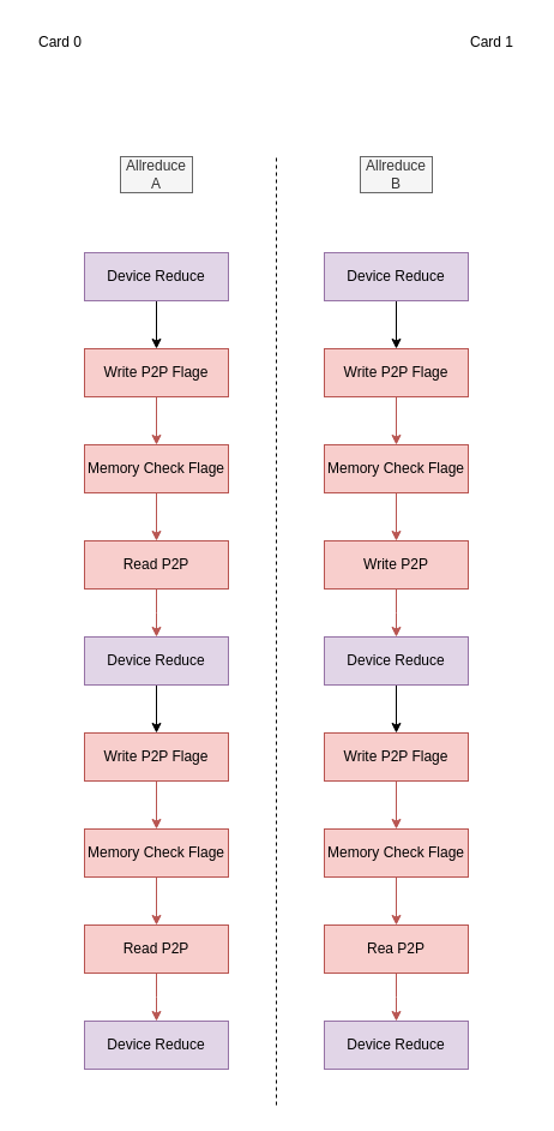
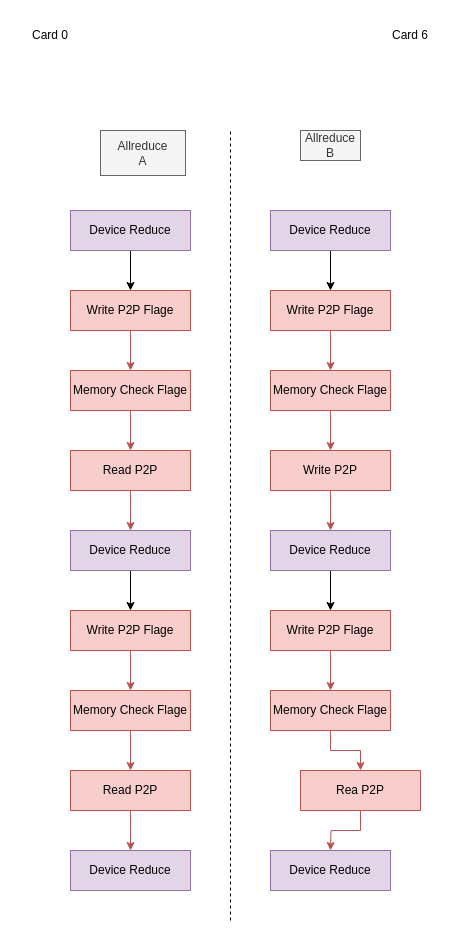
- <mxCell id="26" value="Card 1" style="text;html=1;strokeColor=none;fillColor=none;align=center;verticalAlign=middle;whiteSpace=wrap;rounded=0;" vertex="1" parent="1"><mxGeometry x="380" y="20" width="60" height="30" as="geometry" /></mxCell>
+ <mxCell id="26" value="Card 6" style="text;html=1;strokeColor=none;fillColor=none;align=center;verticalAlign=middle;whiteSpace=wrap;rounded=0;" vertex="1" parent="1"><mxGeometry x="380" y="20" width="60" height="30" as="geometry" /></mxCell>
- <mxCell id="24" value="Allreduce&lt;br&gt;A" style="text;html=1;strokeColor=#666666;fillColor=#f5f5f5;align=center;verticalAlign=middle;whiteSpace=wrap;rounded=0;fontColor=#333333;" vertex="1" parent="1"><mxGeometry x="100" y="130" width="60" height="30" as="geometry" /></mxCell>
+ <mxCell id="24" value="Allreduce&lt;br&gt;A" style="text;html=1;strokeColor=#666666;fillColor=#f5f5f5;align=center;verticalAlign=middle;whiteSpace=wrap;rounded=0;fontColor=#333333;" vertex="1" parent="1"><mxGeometry x="100" y="130" width="85" height="45" as="geometry" /></mxCell>
- <mxCell id="39" value="Rea P2P" style="rounded=0;whiteSpace=wrap;html=1;fillColor=#f8cecc;strokeColor=#b85450;" vertex="1" parent="1"><mxGeometry x="270" y="770" width="120" height="40" as="geometry" /></mxCell>
+ <mxCell id="39" value="Rea P2P" style="rounded=0;whiteSpace=wrap;html=1;fillColor=#f8cecc;strokeColor=#b85450;" vertex="1" parent="1"><mxGeometry x="300" y="770" width="120" height="40" as="geometry" /></mxCell>
